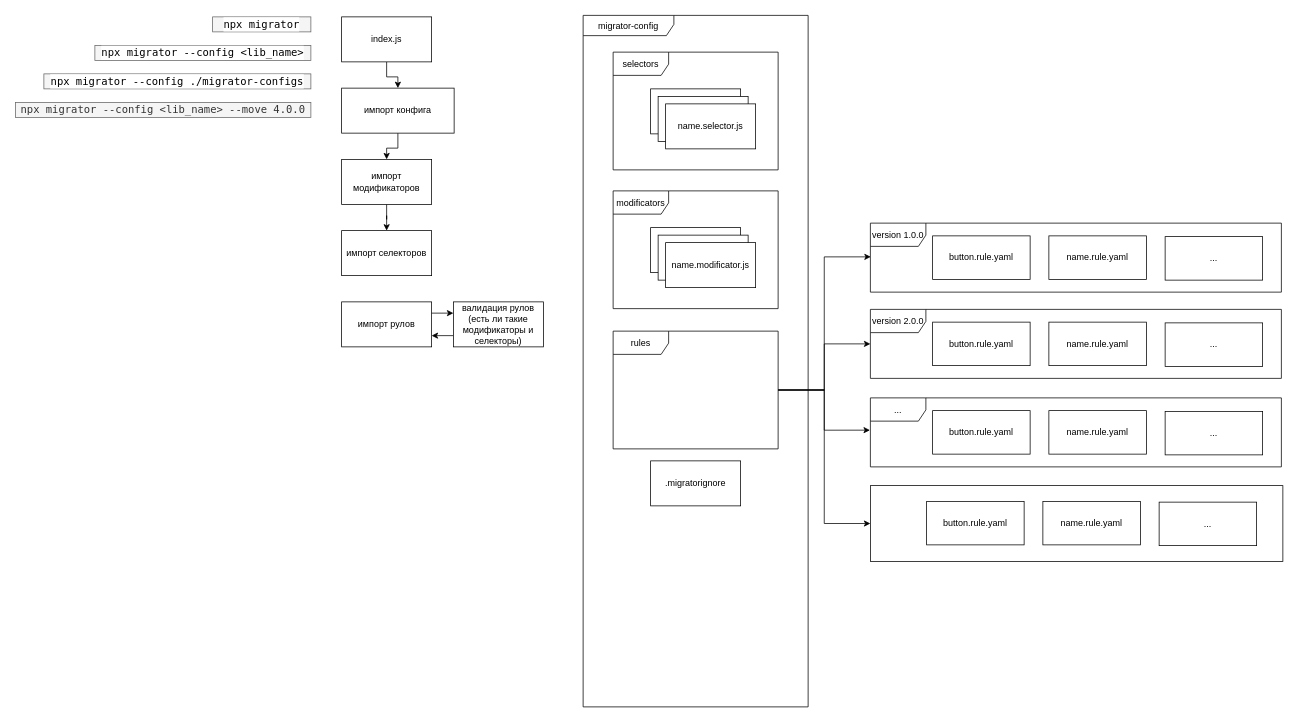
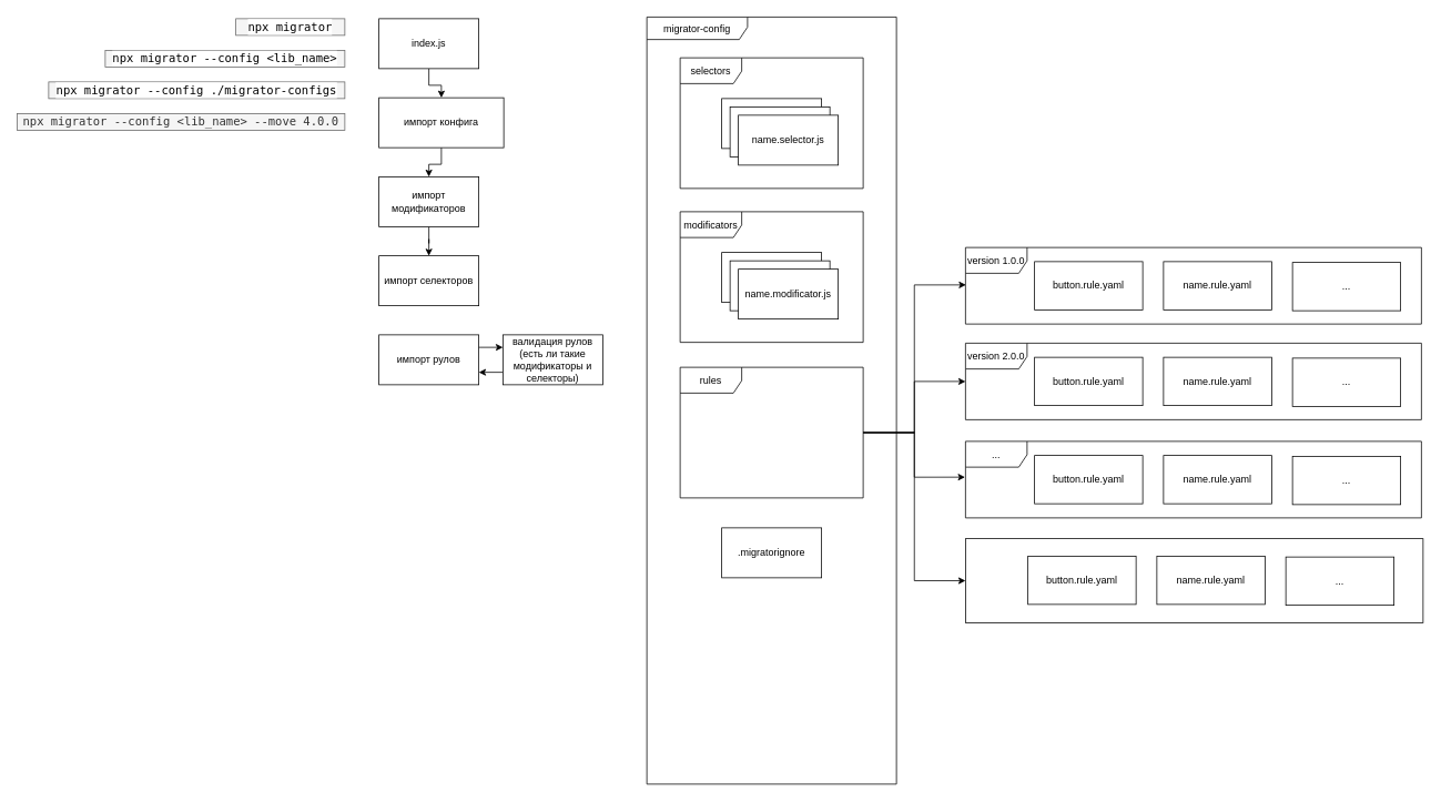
- <mxCell id="21" value=".migratorignore" style="rounded=0;whiteSpace=wrap;html=1;" parent="1" vertex="1"><mxGeometry x="867" y="614" width="120" height="60" as="geometry" /></mxCell>
+ <mxCell id="21" value=".migratorignore" style="rounded=0;whiteSpace=wrap;html=1;" parent="1" vertex="1"><mxGeometry x="867" y="634" width="120" height="60" as="geometry" /></mxCell>
